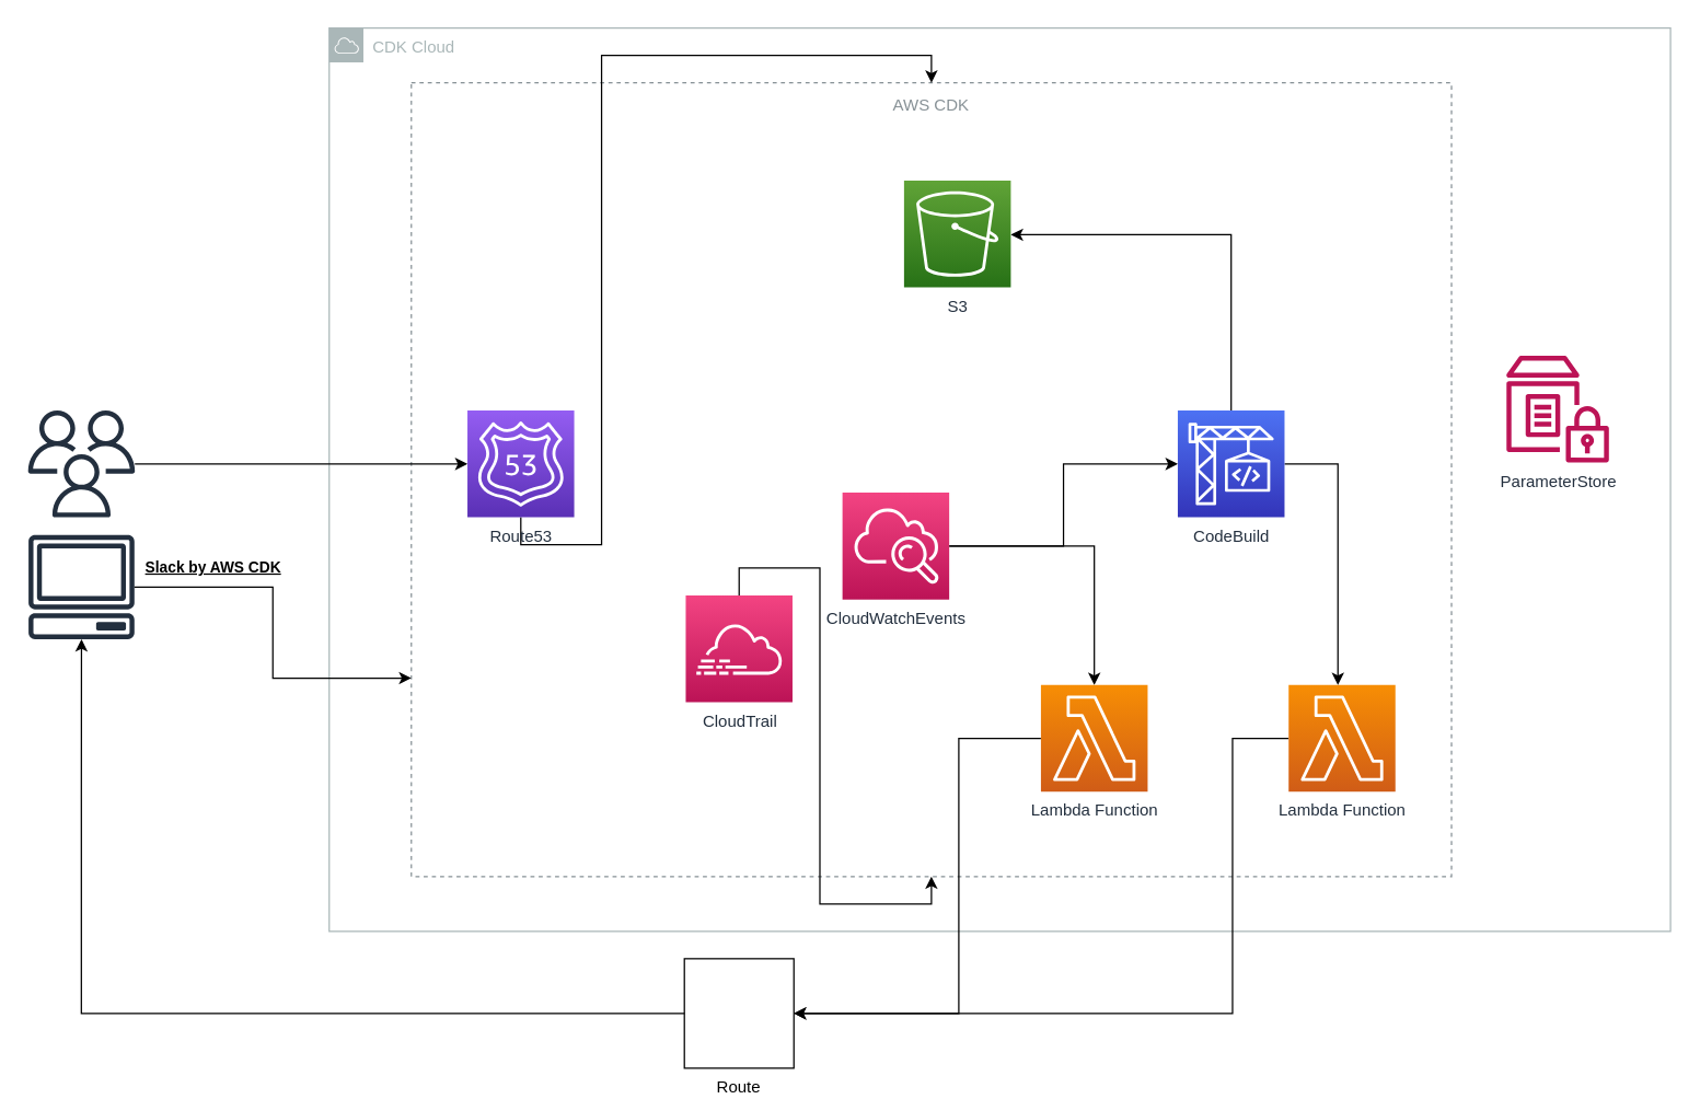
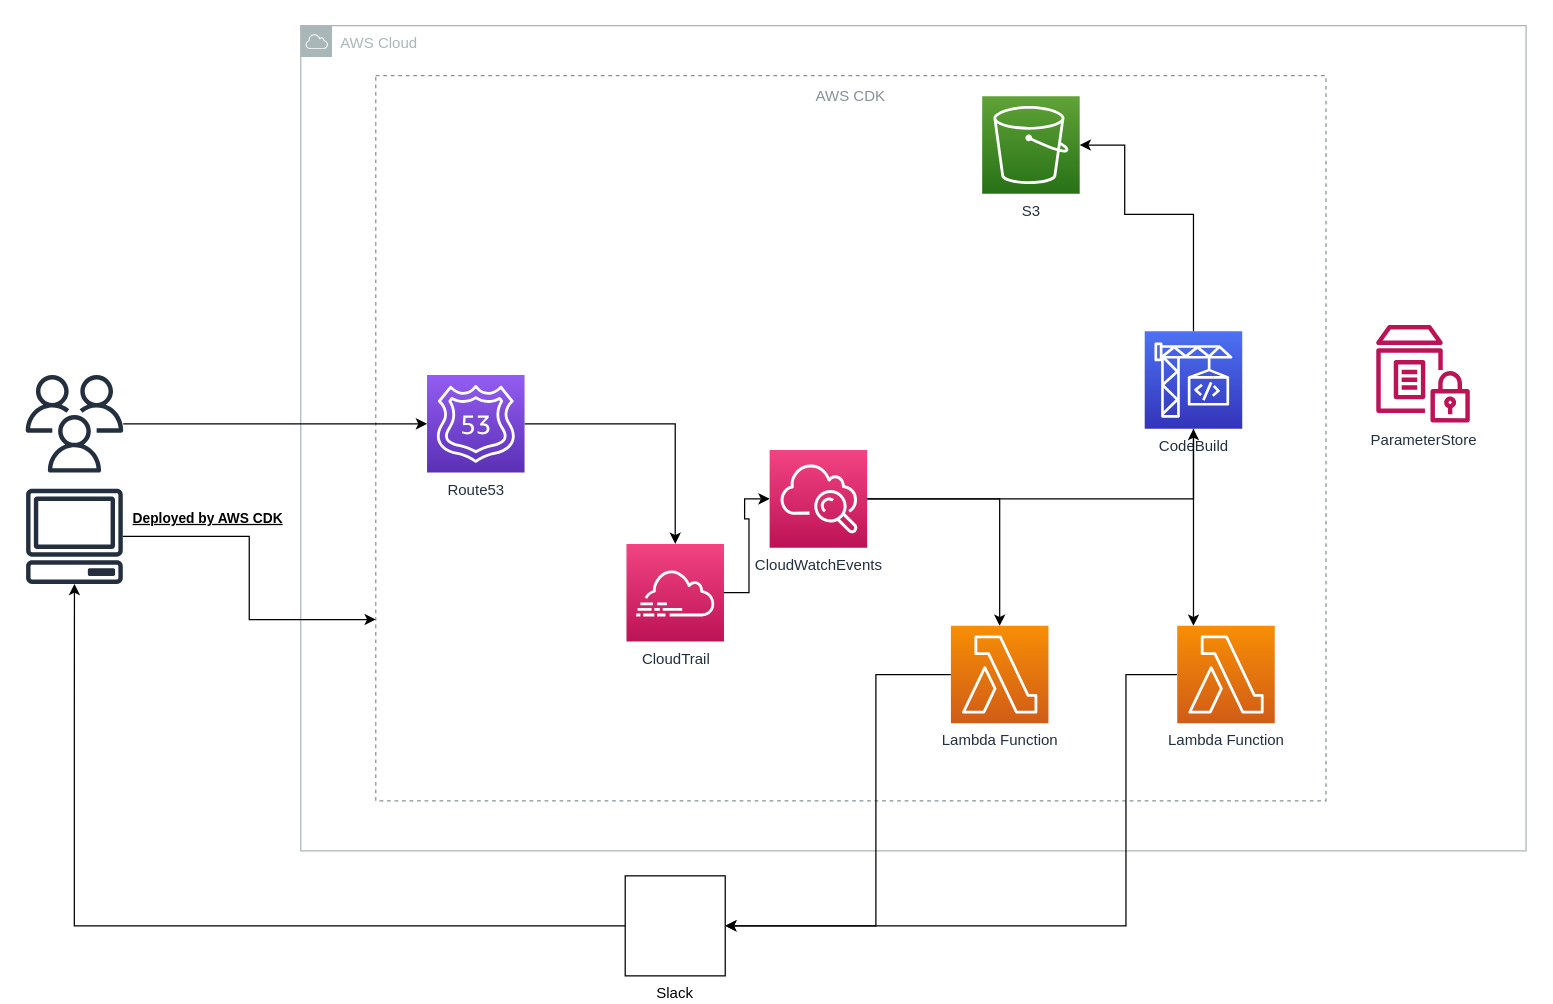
- <mxCell id="2" value="CDK Cloud" style="outlineConnect=0;gradientColor=none;html=1;whiteSpace=wrap;fontSize=12;fontStyle=0;shape=mxgraph.aws4.group;grIcon=mxgraph.aws4.group_aws_cloud;strokeColor=#AAB7B8;fillColor=none;verticalAlign=top;align=left;spacingLeft=30;fontColor=#AAB7B8;dashed=0;" vertex="1" parent="1"><mxGeometry x="240" y="20" width="980" height="660" as="geometry" /></mxCell>
+ <mxCell id="2" value="AWS Cloud" style="outlineConnect=0;gradientColor=none;html=1;whiteSpace=wrap;fontSize=12;fontStyle=0;shape=mxgraph.aws4.group;grIcon=mxgraph.aws4.group_aws_cloud;strokeColor=#AAB7B8;fillColor=none;verticalAlign=top;align=left;spacingLeft=30;fontColor=#AAB7B8;dashed=0;" vertex="1" parent="1"><mxGeometry x="240" y="20" width="980" height="660" as="geometry" /></mxCell>
- <mxCell id="4" style="edgeStyle=orthogonalEdgeStyle;rounded=0;orthogonalLoop=1;jettySize=auto;html=1;" edge="1" parent="1" source="5" target="3"><mxGeometry relative="1" as="geometry" /></mxCell>
+ <mxCell id="4" style="edgeStyle=orthogonalEdgeStyle;rounded=0;orthogonalLoop=1;jettySize=auto;html=1;" edge="1" parent="1" source="5" target="13"><mxGeometry relative="1" as="geometry" /></mxCell>
- <mxCell id="11" value="S3" style="outlineConnect=0;fontColor=#232F3E;gradientColor=#60A337;gradientDirection=north;fillColor=#277116;strokeColor=#ffffff;dashed=0;verticalLabelPosition=bottom;verticalAlign=top;align=center;html=1;fontSize=12;fontStyle=0;aspect=fixed;shape=mxgraph.aws4.resourceIcon;resIcon=mxgraph.aws4.s3;" vertex="1" parent="1"><mxGeometry x="660" y="131.5" width="78" height="78" as="geometry" /></mxCell>
+ <mxCell id="11" value="S3" style="outlineConnect=0;fontColor=#232F3E;gradientColor=#60A337;gradientDirection=north;fillColor=#277116;strokeColor=#ffffff;dashed=0;verticalLabelPosition=bottom;verticalAlign=top;align=center;html=1;fontSize=12;fontStyle=0;aspect=fixed;shape=mxgraph.aws4.resourceIcon;resIcon=mxgraph.aws4.s3;" vertex="1" parent="1"><mxGeometry x="785" y="76.5" width="78" height="78" as="geometry" /></mxCell>
- <mxCell id="10" value="CodeBuild" style="outlineConnect=0;fontColor=#232F3E;gradientColor=#4D72F3;gradientDirection=north;fillColor=#3334B9;strokeColor=#ffffff;dashed=0;verticalLabelPosition=bottom;verticalAlign=top;align=center;html=1;fontSize=12;fontStyle=0;aspect=fixed;shape=mxgraph.aws4.resourceIcon;resIcon=mxgraph.aws4.codebuild;" vertex="1" parent="1"><mxGeometry x="860" y="299.5" width="78" height="78" as="geometry" /></mxCell>
+ <mxCell id="10" value="CodeBuild" style="outlineConnect=0;fontColor=#232F3E;gradientColor=#4D72F3;gradientDirection=north;fillColor=#3334B9;strokeColor=#ffffff;dashed=0;verticalLabelPosition=bottom;verticalAlign=top;align=center;html=1;fontSize=12;fontStyle=0;aspect=fixed;shape=mxgraph.aws4.resourceIcon;resIcon=mxgraph.aws4.codebuild;" vertex="1" parent="1"><mxGeometry x="915" y="264.5" width="78" height="78" as="geometry" /></mxCell>
- <mxCell id="22" value="Slack by AWS CDK" style="text;html=1;resizable=0;points=[];autosize=1;align=left;verticalAlign=top;spacingTop=-4;fontSize=11;fontStyle=5" vertex="1" parent="1"><mxGeometry x="104" y="405" width="130" height="10" as="geometry" /></mxCell>
+ <mxCell id="22" value="Deployed by AWS CDK" style="text;html=1;resizable=0;points=[];autosize=1;align=left;verticalAlign=top;spacingTop=-4;fontSize=11;fontStyle=5" vertex="1" parent="1"><mxGeometry x="104" y="405" width="130" height="10" as="geometry" /></mxCell>
- <mxCell id="12" style="edgeStyle=orthogonalEdgeStyle;rounded=0;orthogonalLoop=1;jettySize=auto;html=1;" edge="1" parent="1" source="13" target="3"><mxGeometry relative="1" as="geometry" /></mxCell>
+ <mxCell id="12" style="edgeStyle=orthogonalEdgeStyle;rounded=0;orthogonalLoop=1;jettySize=auto;html=1;" edge="1" parent="1" source="13" target="16"><mxGeometry relative="1" as="geometry" /></mxCell>
- <mxCell id="21" value="Route" style="shape=image;imageAspect=0;aspect=fixed;verticalLabelPosition=bottom;verticalAlign=top;labelBackgroundColor=none;strokeColor=#000000;strokeWidth=1;fillColor=#ffffff;fontSize=12;align=center;image=https://lh3.googleusercontent.com/-lvVE79udJ0M/XHeTZ5fbnGI/AAAAAAAAwP0/MmFiE_FeTsQ5aHZabhWT-yDgmM-4CCKJQCE0YBhgL/s1024/%25E8%25A7%2592%25E4%25B8%25B8%25E3%2583%258F%25E3%2582%259A%25E3%2583%25B3%25E3%2583%2581%2B%257E%2B1024x0w.png;imageBorder=#000000;" vertex="1" parent="1"><mxGeometry x="499.5" y="700" width="80" height="80" as="geometry" /></mxCell>
+ <mxCell id="21" value="Slack" style="shape=image;imageAspect=0;aspect=fixed;verticalLabelPosition=bottom;verticalAlign=top;labelBackgroundColor=none;strokeColor=#000000;strokeWidth=1;fillColor=#ffffff;fontSize=12;align=center;image=https://lh3.googleusercontent.com/-lvVE79udJ0M/XHeTZ5fbnGI/AAAAAAAAwP0/MmFiE_FeTsQ5aHZabhWT-yDgmM-4CCKJQCE0YBhgL/s1024/%25E8%25A7%2592%25E4%25B8%25B8%25E3%2583%258F%25E3%2582%259A%25E3%2583%25B3%25E3%2583%2581%2B%257E%2B1024x0w.png;imageBorder=#000000;" vertex="1" parent="1"><mxGeometry x="499.5" y="700" width="80" height="80" as="geometry" /></mxCell>
